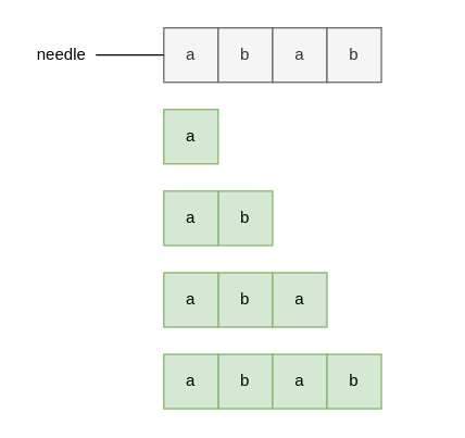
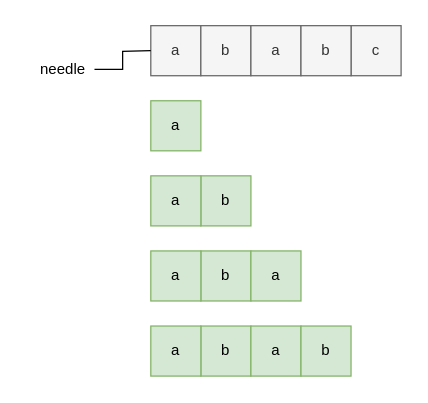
- <mxCell id="4" value="needle" style="text;html=1;align=center;verticalAlign=middle;whiteSpace=wrap;rounded=0;" parent="1" vertex="1"><mxGeometry x="20" y="25" width="50" height="30" as="geometry" /></mxCell>
+ <mxCell id="4" value="needle" style="text;html=1;align=center;verticalAlign=middle;whiteSpace=wrap;rounded=0;" parent="1" vertex="1"><mxGeometry x="25" y="40" width="50" height="30" as="geometry" /></mxCell>
+ <mxCell id="16" value="c" style="rounded=0;whiteSpace=wrap;html=1;fillColor=#f5f5f5;fontColor=#333333;strokeColor=#666666;" parent="1" vertex="1"><mxGeometry x="280" y="20" width="40" height="40" as="geometry" /></mxCell>
